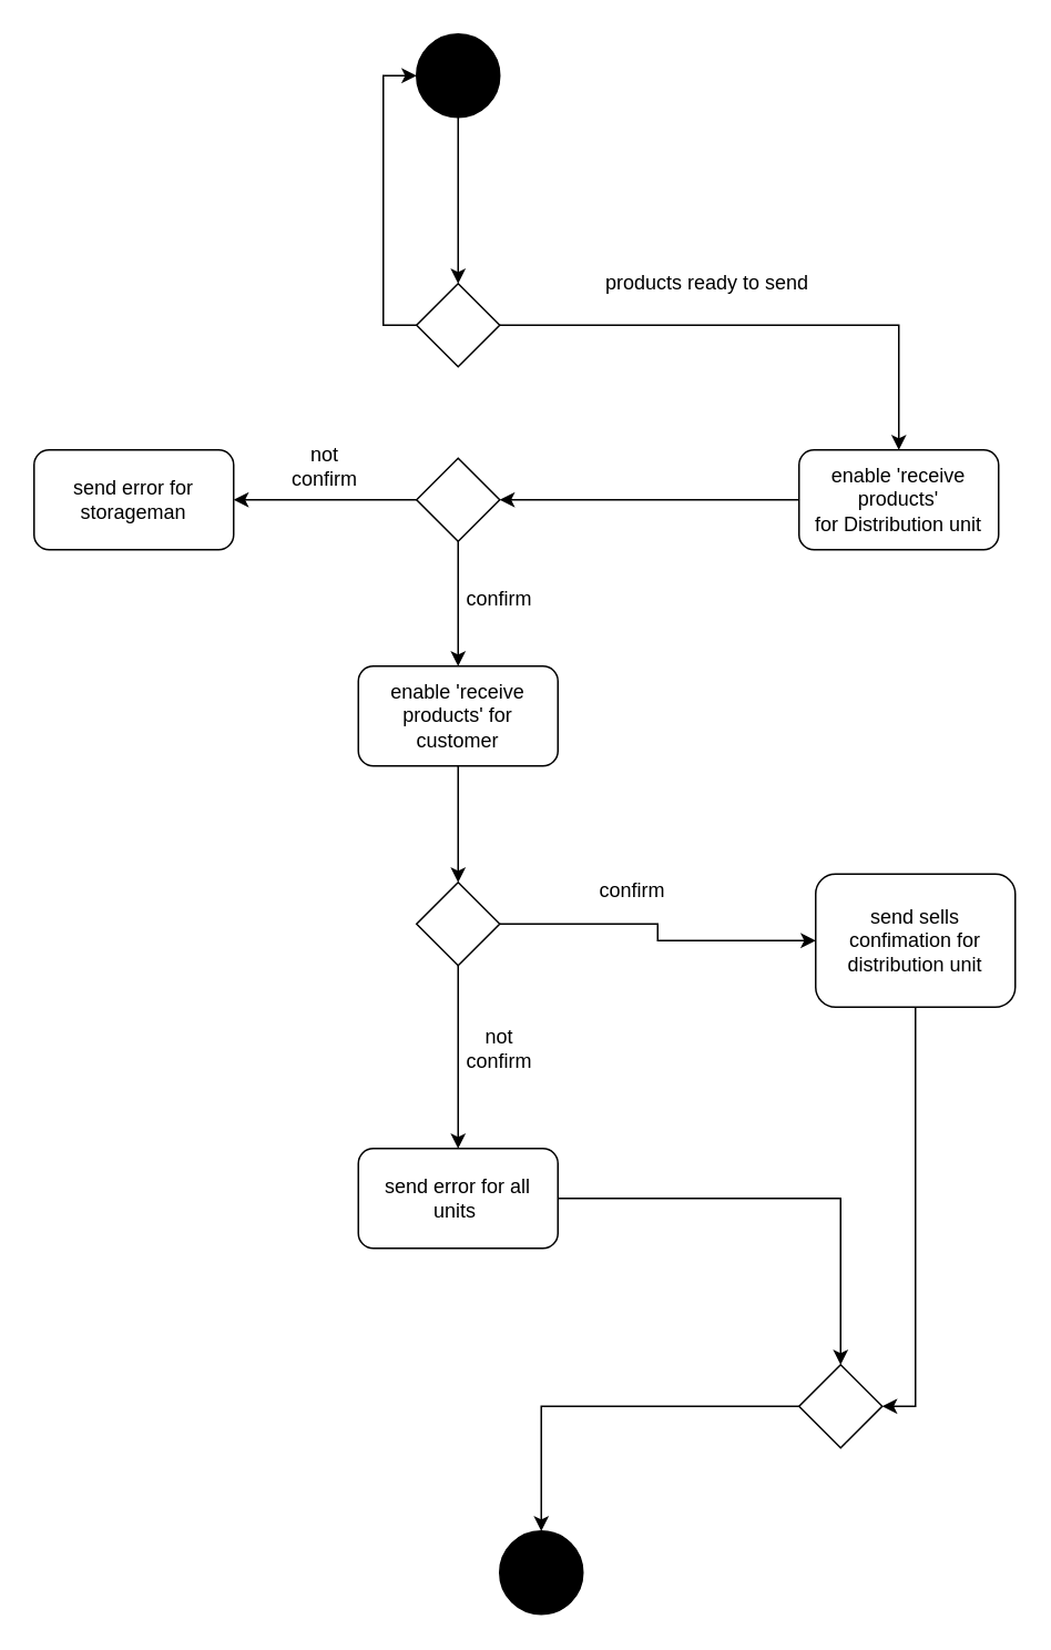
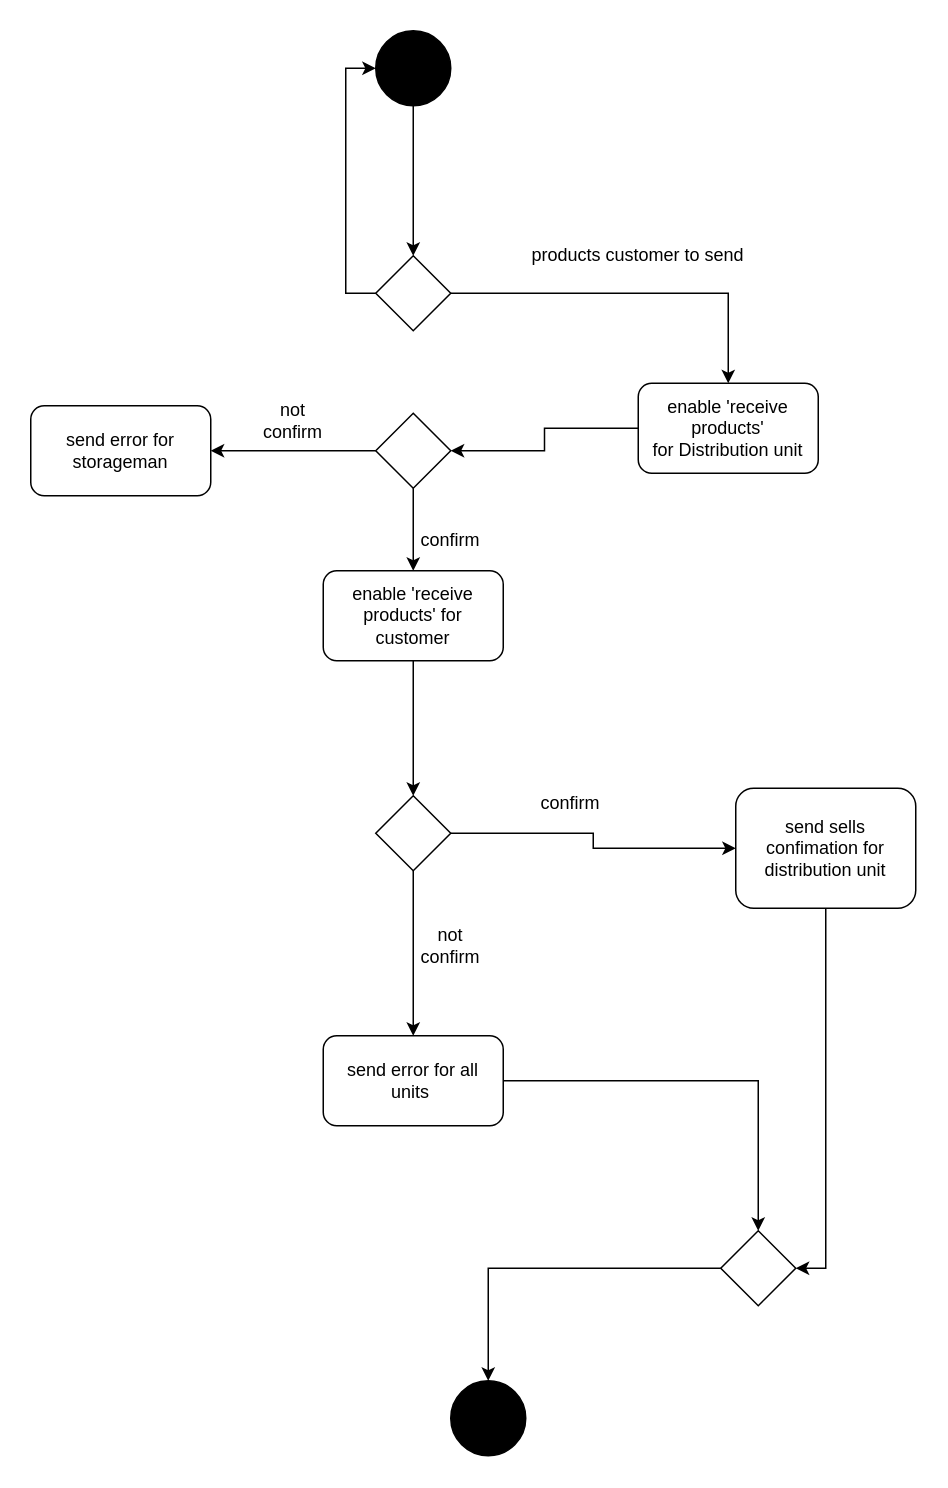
- <mxCell id="9" value="products ready to send" style="text;html=1;strokeColor=none;fillColor=none;align=center;verticalAlign=middle;whiteSpace=wrap;rounded=0;" parent="1" vertex="1"><mxGeometry x="320" y="160" width="210" height="20" as="geometry" /></mxCell>
+ <mxCell id="9" value="products customer to send" style="text;html=1;strokeColor=none;fillColor=none;align=center;verticalAlign=middle;whiteSpace=wrap;rounded=0;" parent="1" vertex="1"><mxGeometry x="320" y="160" width="210" height="20" as="geometry" /></mxCell>
- <mxCell id="8" value="enable 'receive products' for&amp;nbsp;Distribution unit" style="rounded=1;whiteSpace=wrap;html=1;fillColor=#FFFFFF;" parent="1" vertex="1"><mxGeometry x="480" y="270" width="120" height="60" as="geometry" /></mxCell>
+ <mxCell id="8" value="enable 'receive products' for&amp;nbsp;Distribution unit" style="rounded=1;whiteSpace=wrap;html=1;fillColor=#FFFFFF;" parent="1" vertex="1"><mxGeometry x="425" y="255" width="120" height="60" as="geometry" /></mxCell>
- <mxCell id="15" value="enable 'receive products' for customer" style="rounded=1;whiteSpace=wrap;html=1;fillColor=#FFFFFF;" parent="1" vertex="1"><mxGeometry x="215" y="400" width="120" height="60" as="geometry" /></mxCell>
+ <mxCell id="15" value="enable 'receive products' for customer" style="rounded=1;whiteSpace=wrap;html=1;fillColor=#FFFFFF;" parent="1" vertex="1"><mxGeometry x="215" y="380" width="120" height="60" as="geometry" /></mxCell>
